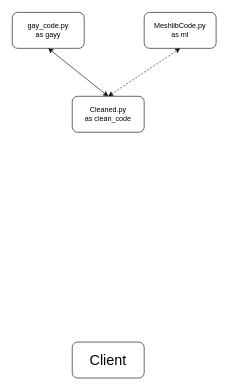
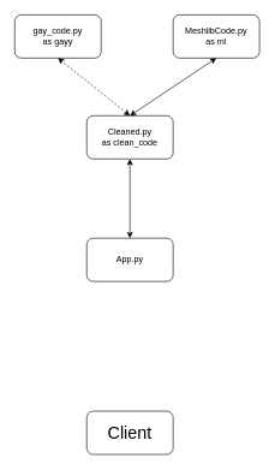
- <mxCell id="8" value="" style="endArrow=classic;startArrow=classic;html=1;rounded=0;exitX=0.5;exitY=0;exitDx=0;exitDy=0;entryX=0.5;entryY=1;entryDx=0;entryDy=0;" edge="1" parent="1" source="4" target="5"><mxGeometry width="50" height="50" relative="1" as="geometry"><mxPoint x="190" y="340" as="sourcePoint" /><mxPoint x="190" y="230" as="targetPoint" /></mxGeometry></mxCell>
+ <mxCell id="8" value="" style="endArrow=classic;startArrow=classic;html=1;rounded=0;exitX=0.5;exitY=0;exitDx=0;exitDy=0;entryX=0.5;entryY=1;entryDx=0;entryDy=0;dashed=1;" edge="1" parent="1" source="4" target="5"><mxGeometry width="50" height="50" relative="1" as="geometry"><mxPoint x="190" y="340" as="sourcePoint" /><mxPoint x="190" y="230" as="targetPoint" /></mxGeometry></mxCell>
- <mxCell id="9" value="" style="endArrow=classic;startArrow=classic;html=1;rounded=0;exitX=0.5;exitY=0;exitDx=0;exitDy=0;entryX=0.5;entryY=1;entryDx=0;entryDy=0;dashed=1;" edge="1" parent="1" source="4" target="6"><mxGeometry width="50" height="50" relative="1" as="geometry"><mxPoint x="190" y="170" as="sourcePoint" /><mxPoint x="90" y="90" as="targetPoint" /></mxGeometry></mxCell>
+ <mxCell id="9" value="" style="endArrow=classic;startArrow=classic;html=1;rounded=0;exitX=0.5;exitY=0;exitDx=0;exitDy=0;entryX=0.5;entryY=1;entryDx=0;entryDy=0;" edge="1" parent="1" source="4" target="6"><mxGeometry width="50" height="50" relative="1" as="geometry"><mxPoint x="190" y="170" as="sourcePoint" /><mxPoint x="90" y="90" as="targetPoint" /></mxGeometry></mxCell>
+ <mxCell id="7" value="" style="endArrow=classic;startArrow=classic;html=1;rounded=0;exitX=0.5;exitY=0;exitDx=0;exitDy=0;entryX=0.5;entryY=1;entryDx=0;entryDy=0;" edge="1" parent="1" source="3" target="4"><mxGeometry width="50" height="50" relative="1" as="geometry"><mxPoint x="130" y="290" as="sourcePoint" /><mxPoint x="130" y="110" as="targetPoint" /></mxGeometry></mxCell>
+ <mxCell id="3" value="App.p&lt;span style=&quot;background-color: initial;&quot;&gt;y&lt;/span&gt;" style="rounded=1;whiteSpace=wrap;html=1;" vertex="1" parent="1"><mxGeometry x="120" y="330" width="120" height="60" as="geometry" /></mxCell>
